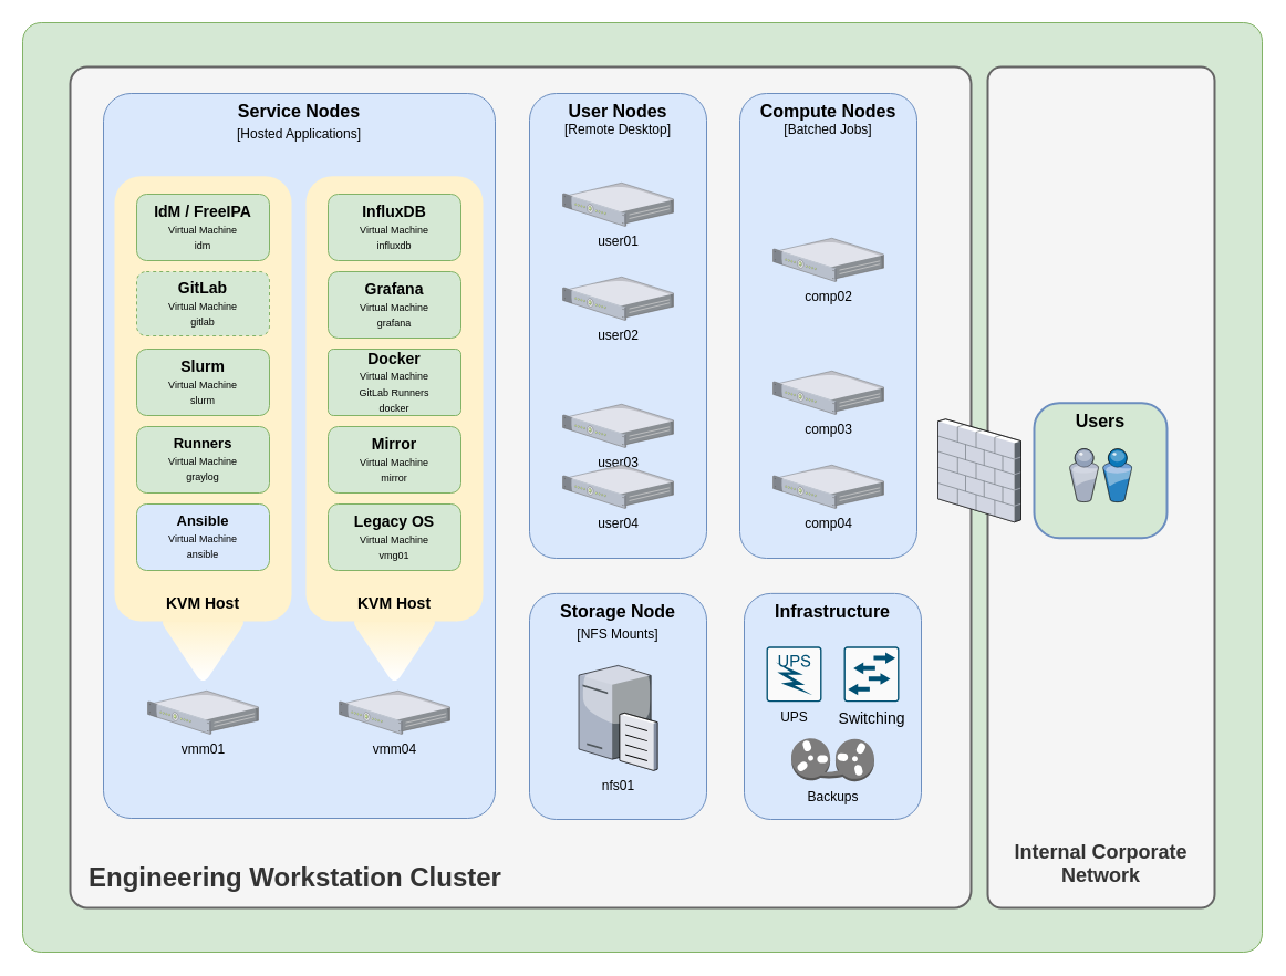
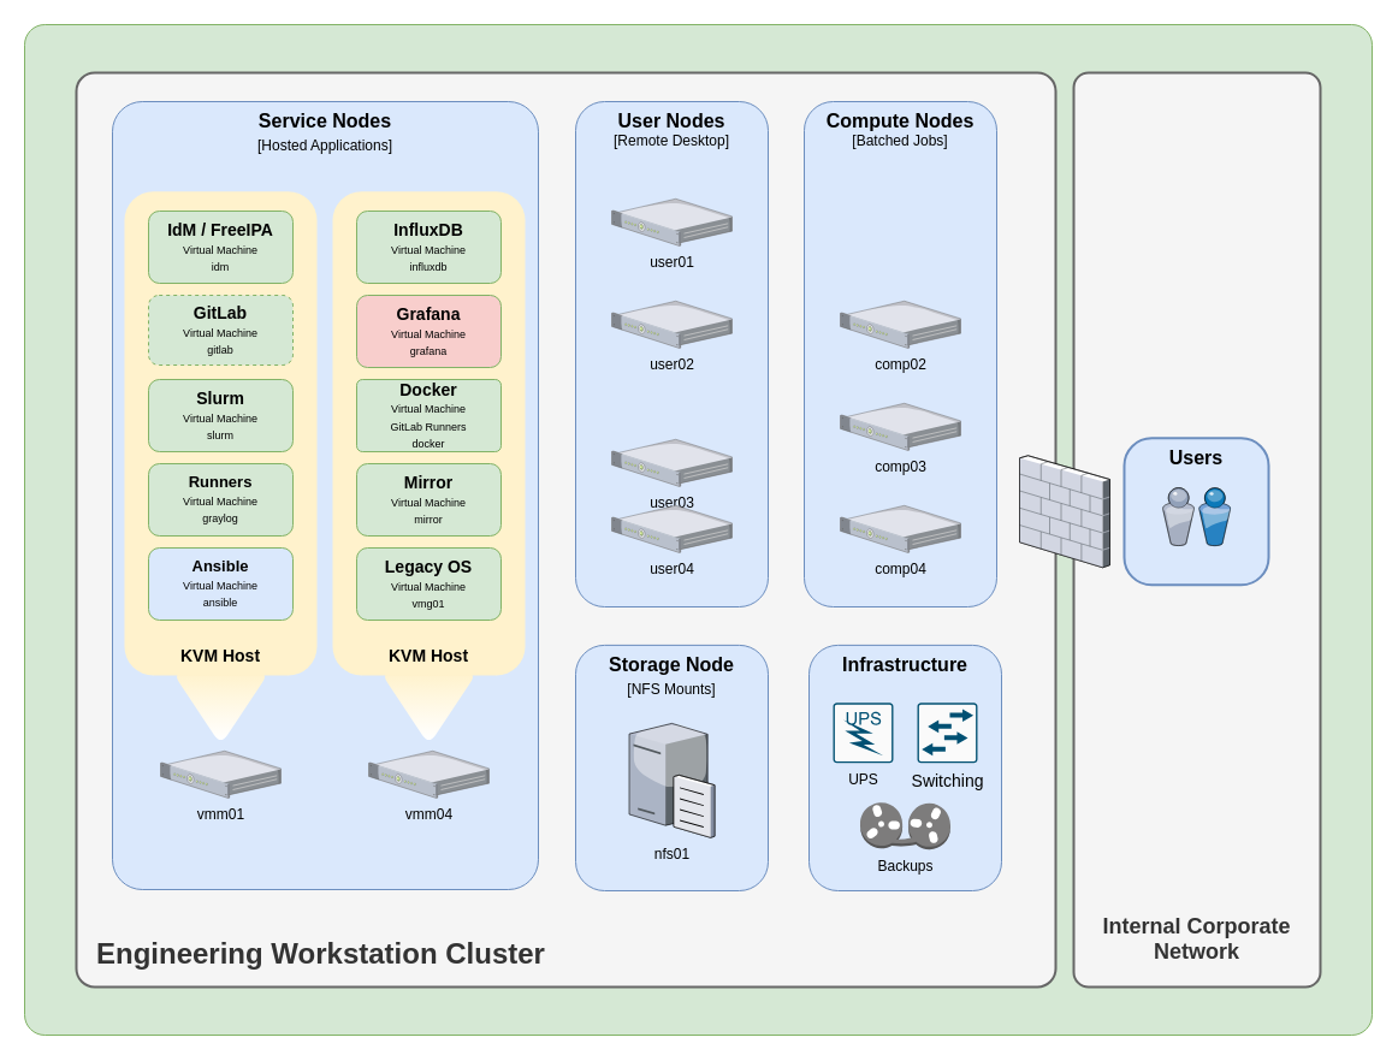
- <mxCell id="10" value="comp02" style="verticalLabelPosition=bottom;aspect=fixed;html=1;verticalAlign=top;strokeColor=none;align=center;outlineConnect=0;shape=mxgraph.citrix.1u_2u_server;" parent="1" vertex="1"><mxGeometry x="698" y="214.78" width="100" height="39.1" as="geometry" /></mxCell>
+ <mxCell id="10" value="comp02" style="verticalLabelPosition=bottom;aspect=fixed;html=1;verticalAlign=top;strokeColor=none;align=center;outlineConnect=0;shape=mxgraph.citrix.1u_2u_server;" parent="1" vertex="1"><mxGeometry x="698" y="249.78" width="100" height="39.1" as="geometry" /></mxCell>
- <mxCell id="34" value="&lt;font style=&quot;&quot;&gt;&lt;font style=&quot;font-size: 14px;&quot;&gt;&lt;b style=&quot;&quot;&gt;Grafana&lt;/b&gt;&lt;b style=&quot;&quot;&gt;&lt;br&gt;&lt;/b&gt;&lt;/font&gt;&lt;font style=&quot;font-size: 9px;&quot;&gt;Virtual Machine&lt;br&gt;&lt;/font&gt;&lt;font style=&quot;font-size: 9px;&quot;&gt;grafana&lt;/font&gt;&lt;br&gt;&lt;/font&gt;" style="rounded=1;whiteSpace=wrap;html=1;gradientDirection=east;verticalAlign=middle;fillColor=#d5e8d4;strokeColor=#82b366;" parent="1" vertex="1"><mxGeometry x="296" y="245" width="120" height="60" as="geometry" /></mxCell>
+ <mxCell id="34" value="&lt;font style=&quot;&quot;&gt;&lt;font style=&quot;font-size: 14px;&quot;&gt;&lt;b style=&quot;&quot;&gt;Grafana&lt;/b&gt;&lt;b style=&quot;&quot;&gt;&lt;br&gt;&lt;/b&gt;&lt;/font&gt;&lt;font style=&quot;font-size: 9px;&quot;&gt;Virtual Machine&lt;br&gt;&lt;/font&gt;&lt;font style=&quot;font-size: 9px;&quot;&gt;grafana&lt;/font&gt;&lt;br&gt;&lt;/font&gt;" style="rounded=1;whiteSpace=wrap;html=1;gradientDirection=east;verticalAlign=middle;fillColor=#f8cecc;strokeColor=#82b366;" parent="1" vertex="1"><mxGeometry x="296" y="245" width="120" height="60" as="geometry" /></mxCell>
- <mxCell id="26" value="&lt;b style=&quot;font-size: 16px;&quot;&gt;Users&lt;br&gt;&lt;/b&gt;" style="rounded=1;whiteSpace=wrap;html=1;fontSize=14;strokeColor=#6C8EBF;strokeWidth=2;fillColor=#d5e8d4;arcSize=19;verticalAlign=top;" parent="1" vertex="1"><mxGeometry x="934" y="363.78" width="120" height="122" as="geometry" /></mxCell>
+ <mxCell id="26" value="&lt;b style=&quot;font-size: 16px;&quot;&gt;Users&lt;br&gt;&lt;/b&gt;" style="rounded=1;whiteSpace=wrap;html=1;fontSize=14;strokeColor=#6C8EBF;strokeWidth=2;fillColor=#DAE8FC;arcSize=19;verticalAlign=top;" parent="1" vertex="1"><mxGeometry x="934" y="363.78" width="120" height="122" as="geometry" /></mxCell>
